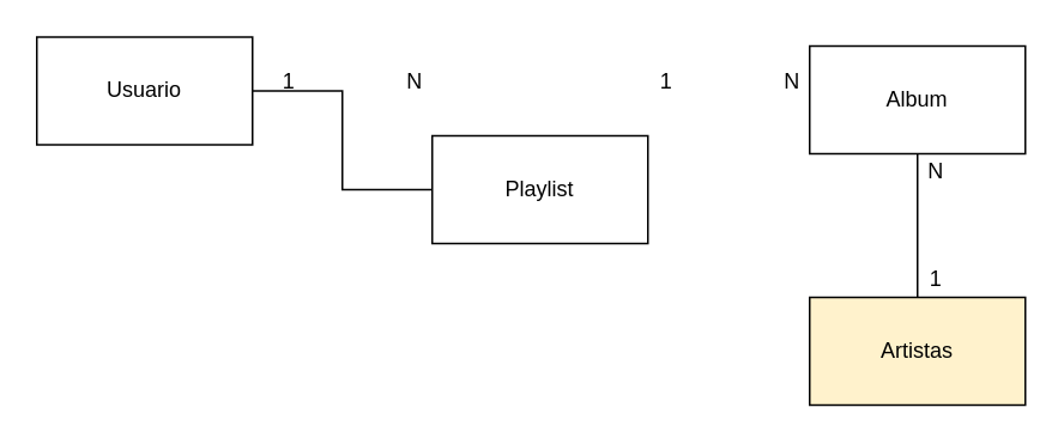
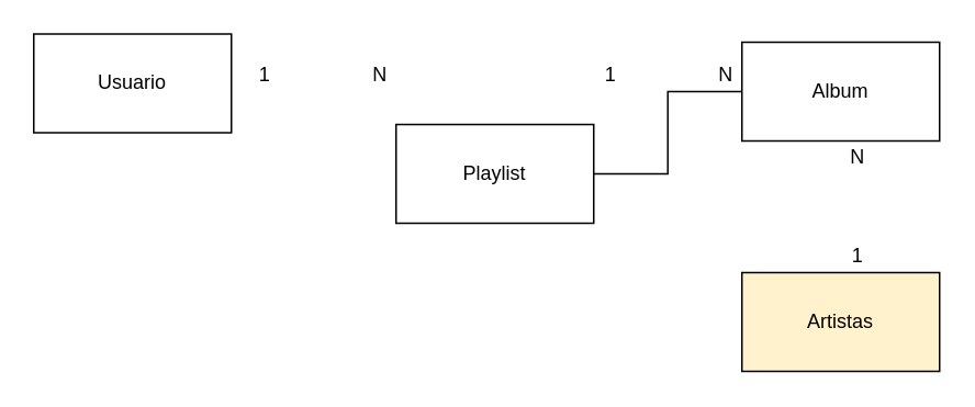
- <mxCell id="2" style="edgeStyle=orthogonalEdgeStyle;rounded=0;orthogonalLoop=1;jettySize=auto;html=1;exitX=1;exitY=0.5;exitDx=0;exitDy=0;entryX=0;entryY=0.5;entryDx=0;entryDy=0;endArrow=none;endFill=0;" edge="1" parent="1" source="3" target="7"><mxGeometry relative="1" as="geometry" /></mxCell>
+ <mxCell id="6" style="edgeStyle=orthogonalEdgeStyle;rounded=0;orthogonalLoop=1;jettySize=auto;html=1;exitX=1;exitY=0.5;exitDx=0;exitDy=0;entryX=0;entryY=0.5;entryDx=0;entryDy=0;endArrow=none;endFill=0;" edge="1" parent="1" source="7" target="5"><mxGeometry relative="1" as="geometry" /></mxCell>
- <mxCell id="4" style="edgeStyle=orthogonalEdgeStyle;rounded=0;orthogonalLoop=1;jettySize=auto;html=1;exitX=0.5;exitY=1;exitDx=0;exitDy=0;entryX=0.5;entryY=0;entryDx=0;entryDy=0;endArrow=none;endFill=0;" edge="1" parent="1" source="5" target="8"><mxGeometry relative="1" as="geometry" /></mxCell>
